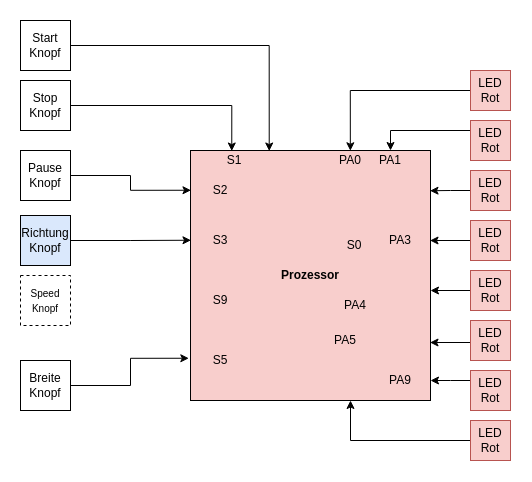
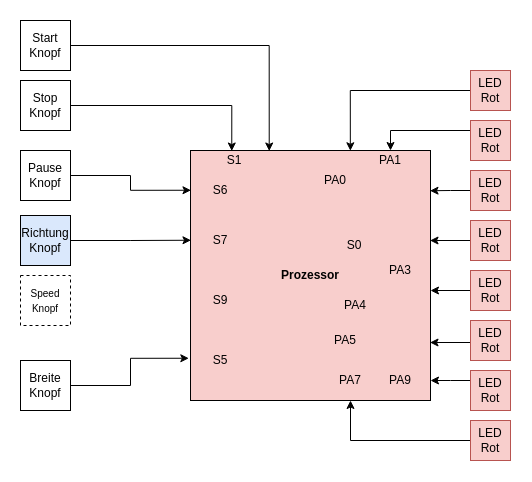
- <mxCell id="27" value="PA0" style="text;html=1;strokeColor=none;fillColor=none;align=center;verticalAlign=middle;whiteSpace=wrap;rounded=0;" parent="1" vertex="1"><mxGeometry x="330" y="150" width="40" height="20" as="geometry" /></mxCell>
+ <mxCell id="27" value="PA0" style="text;html=1;strokeColor=none;fillColor=none;align=center;verticalAlign=middle;whiteSpace=wrap;rounded=0;" parent="1" vertex="1"><mxGeometry x="315" y="170" width="40" height="20" as="geometry" /></mxCell>
- <mxCell id="37" value="S2" style="text;html=1;strokeColor=none;fillColor=none;align=center;verticalAlign=middle;whiteSpace=wrap;rounded=0;" parent="1" vertex="1"><mxGeometry x="200" y="180" width="40" height="20" as="geometry" /></mxCell>
+ <mxCell id="37" value="S6" style="text;html=1;strokeColor=none;fillColor=none;align=center;verticalAlign=middle;whiteSpace=wrap;rounded=0;" parent="1" vertex="1"><mxGeometry x="200" y="180" width="40" height="20" as="geometry" /></mxCell>
- <mxCell id="41" value="S3" style="text;html=1;strokeColor=none;fillColor=none;align=center;verticalAlign=middle;whiteSpace=wrap;rounded=0;" vertex="1" parent="1"><mxGeometry x="200" y="230" width="40" height="20" as="geometry" /></mxCell>
+ <mxCell id="41" value="S7" style="text;html=1;strokeColor=none;fillColor=none;align=center;verticalAlign=middle;whiteSpace=wrap;rounded=0;" vertex="1" parent="1"><mxGeometry x="200" y="230" width="40" height="20" as="geometry" /></mxCell>
- <mxCell id="29" value="PA3" style="text;html=1;strokeColor=none;fillColor=none;align=center;verticalAlign=middle;whiteSpace=wrap;rounded=0;" parent="1" vertex="1"><mxGeometry x="380" y="230" width="40" height="20" as="geometry" /></mxCell>
+ <mxCell id="29" value="PA3" style="text;html=1;strokeColor=none;fillColor=none;align=center;verticalAlign=middle;whiteSpace=wrap;rounded=0;" parent="1" vertex="1"><mxGeometry x="380" y="260" width="40" height="20" as="geometry" /></mxCell>
+ <mxCell id="33" value="PA7" style="text;html=1;strokeColor=none;fillColor=none;align=center;verticalAlign=middle;whiteSpace=wrap;rounded=0;" parent="1" vertex="1"><mxGeometry x="330" y="370" width="40" height="20" as="geometry" /></mxCell>
